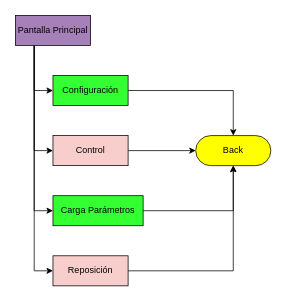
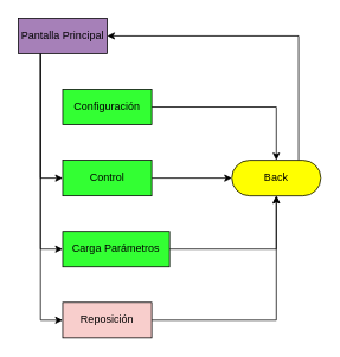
+ <mxCell id="15" style="edgeStyle=orthogonalEdgeStyle;rounded=0;orthogonalLoop=1;jettySize=auto;html=1;exitX=0.75;exitY=0;exitDx=0;exitDy=0;entryX=1;entryY=0.5;entryDx=0;entryDy=0;" edge="1" parent="1" source="16" target="6"><mxGeometry relative="1" as="geometry" /></mxCell>
- <mxCell id="3" style="edgeStyle=orthogonalEdgeStyle;rounded=0;orthogonalLoop=1;jettySize=auto;html=1;exitX=0.25;exitY=1;exitDx=0;exitDy=0;entryX=0;entryY=0.5;entryDx=0;entryDy=0;" edge="1" parent="1" source="6" target="8"><mxGeometry relative="1" as="geometry" /></mxCell>
- <mxCell id="12" value="Control" style="whiteSpace=wrap;html=1;align=center;fillColor=#f8cecc;" parent="1" vertex="1"><mxGeometry x="70" y="180" width="100" height="40" as="geometry" /></mxCell>
+ <mxCell id="12" value="Control" style="whiteSpace=wrap;html=1;align=center;fillColor=#33FF33;" parent="1" vertex="1"><mxGeometry x="70" y="180" width="100" height="40" as="geometry" /></mxCell>
